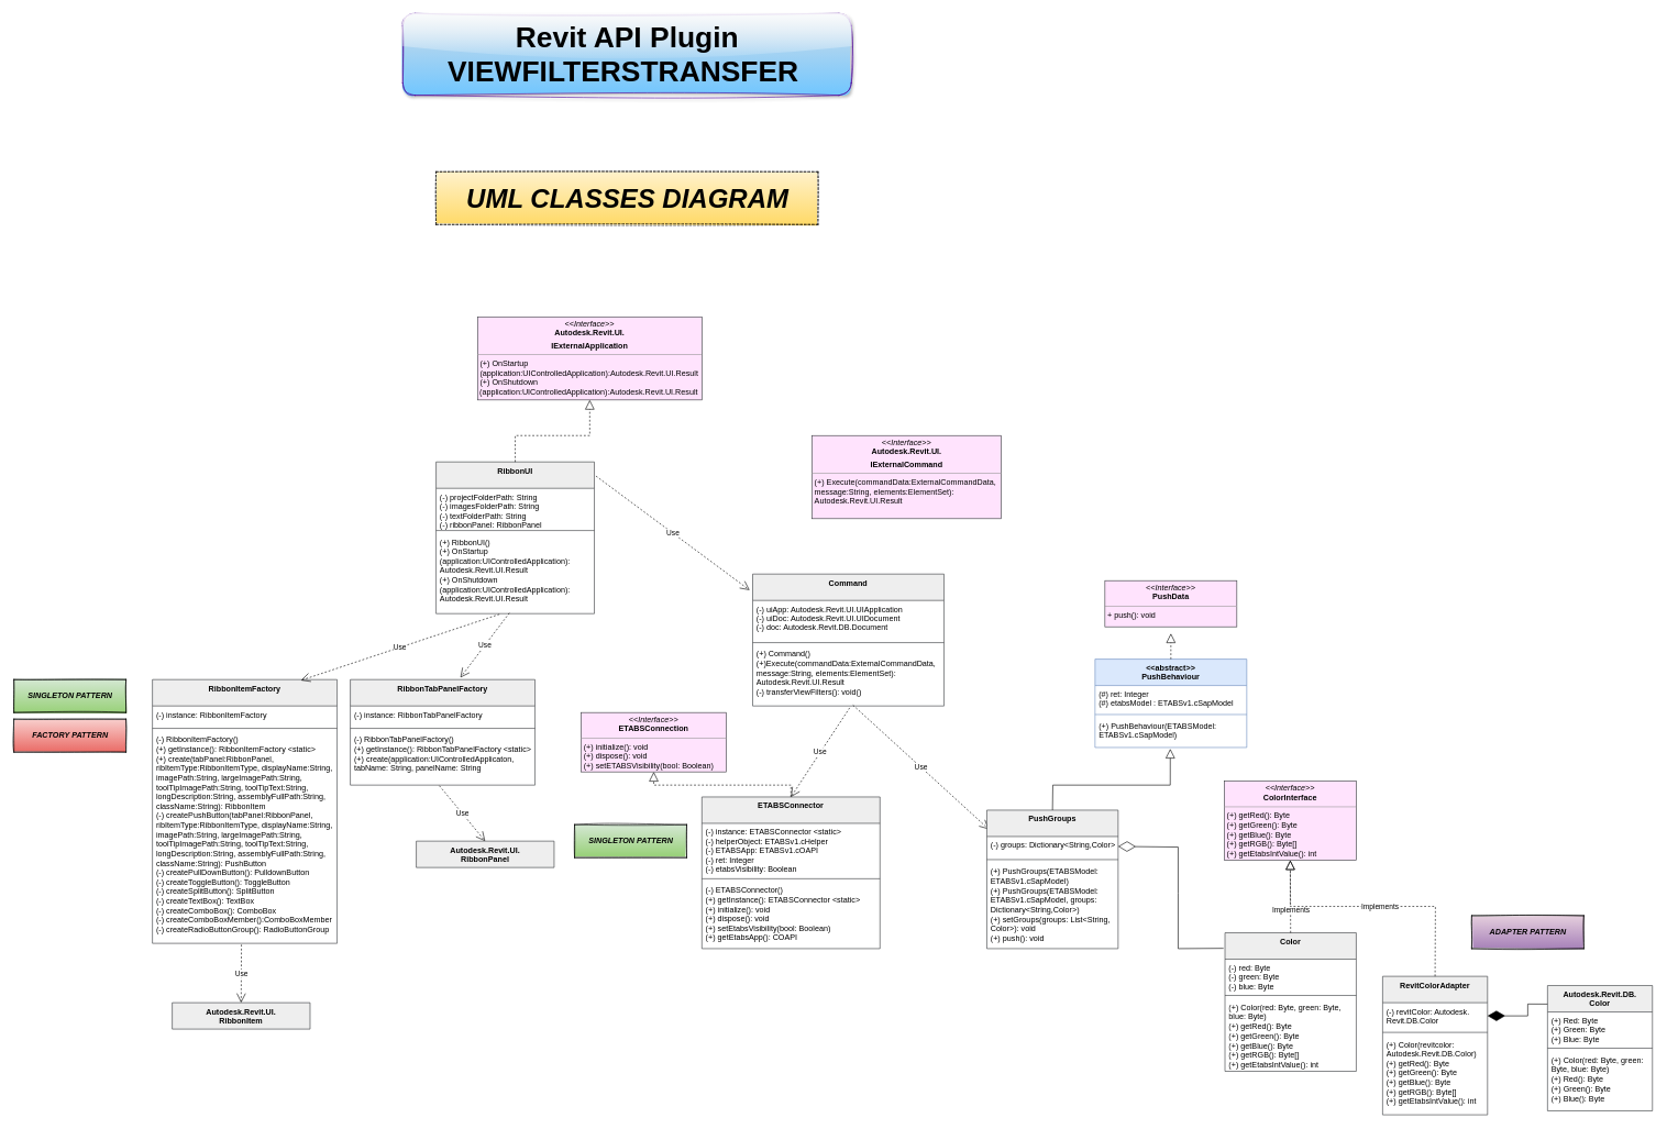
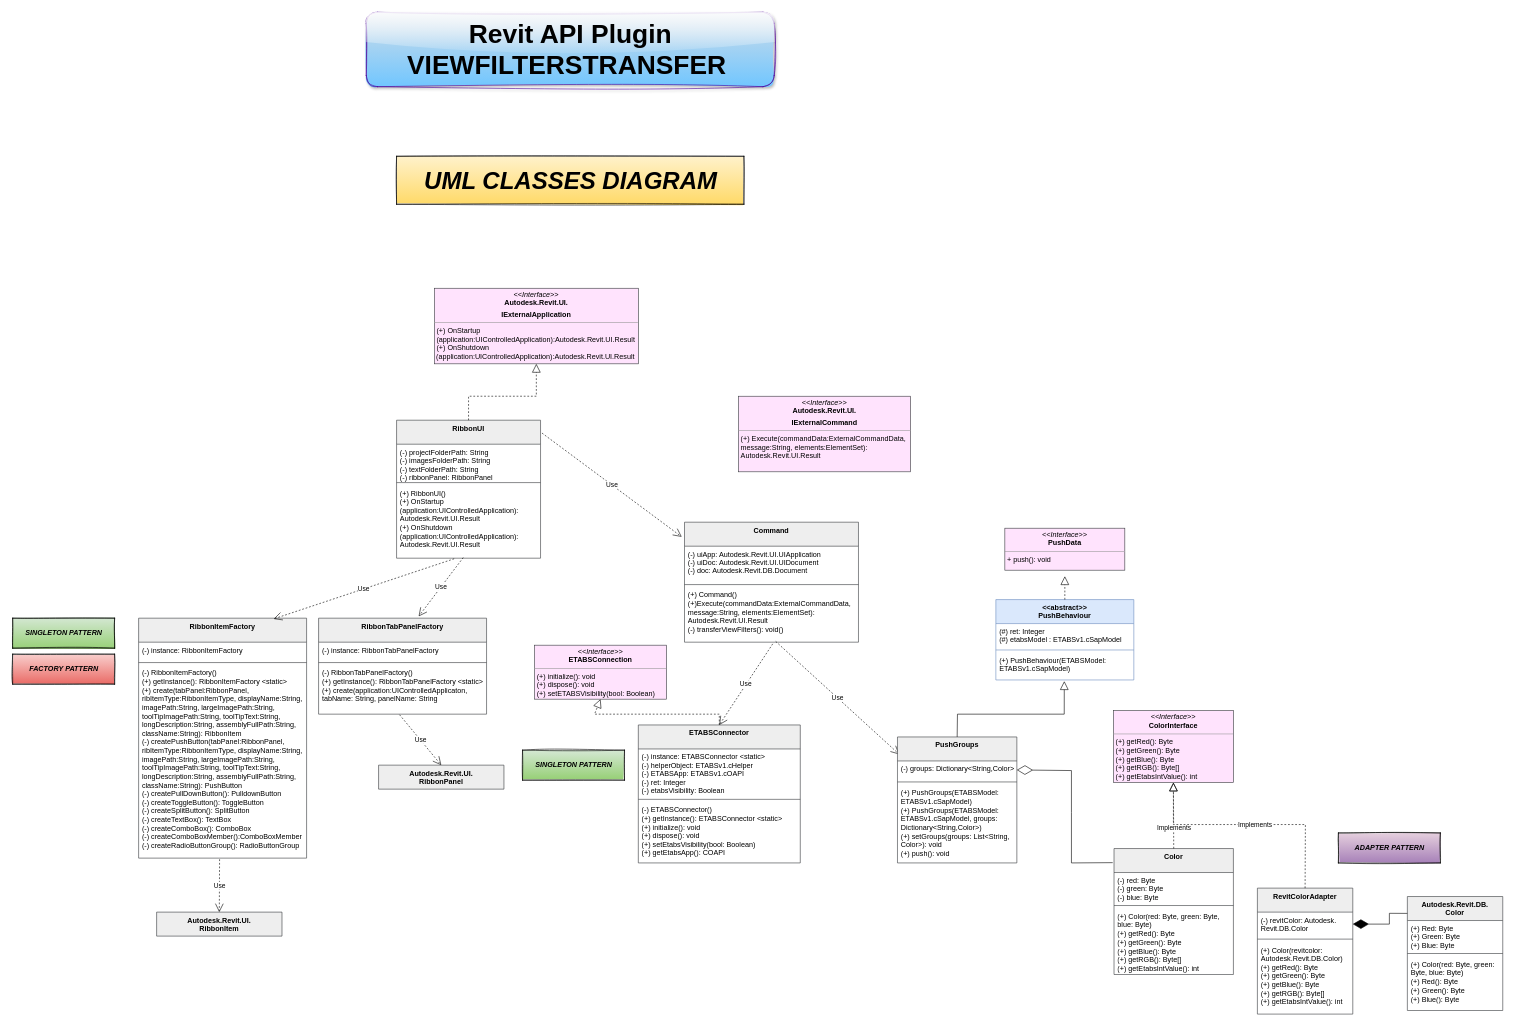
- <mxCell id="32" value="&lt;span style=&quot;font-size: 40px;&quot;&gt;&lt;b&gt;&lt;i&gt;UML CLASSES DIAGRAM&lt;/i&gt;&lt;/b&gt;&lt;/span&gt;" style="html=1;labelBackgroundColor=none;fillColor=#fff2cc;strokeColor=#000000;glass=0;sketch=1;gradientColor=#ffd966;dashed=1;" parent="1" vertex="1"><mxGeometry x="660" y="260" width="579" height="80" as="geometry" /></mxCell>
+ <mxCell id="32" value="&lt;span style=&quot;font-size: 40px;&quot;&gt;&lt;b&gt;&lt;i&gt;UML CLASSES DIAGRAM&lt;/i&gt;&lt;/b&gt;&lt;/span&gt;" style="html=1;labelBackgroundColor=none;fillColor=#fff2cc;strokeColor=#000000;glass=0;sketch=1;gradientColor=#ffd966;" parent="1" vertex="1"><mxGeometry x="660" y="260" width="579" height="80" as="geometry" /></mxCell>
- <mxCell id="39" value="&lt;p style=&quot;margin: 0px ; margin-top: 4px ; text-align: center&quot;&gt;&lt;i&gt;&amp;lt;&amp;lt;Interface&amp;gt;&amp;gt;&lt;/i&gt;&lt;br&gt;&lt;b&gt;ETABSConnection&lt;/b&gt;&lt;/p&gt;&lt;hr size=&quot;1&quot;&gt;&lt;p style=&quot;margin: 0px ; margin-left: 4px&quot;&gt;(+) initialize(): void&lt;/p&gt;&lt;p style=&quot;margin: 0px ; margin-left: 4px&quot;&gt;(+) dispose(): void&lt;/p&gt;&lt;p style=&quot;margin: 0px ; margin-left: 4px&quot;&gt;(+) setETABSVisibility(bool: Boolean)&lt;/p&gt;" style="verticalAlign=top;align=left;overflow=fill;fontSize=12;fontFamily=Helvetica;html=1;fillColor=#FFE3FD;strokeColor=#36393d;" vertex="1" parent="1"><mxGeometry x="880" y="1080" width="220" height="90" as="geometry" /></mxCell>
+ <mxCell id="39" value="&lt;p style=&quot;margin: 0px ; margin-top: 4px ; text-align: center&quot;&gt;&lt;i&gt;&amp;lt;&amp;lt;Interface&amp;gt;&amp;gt;&lt;/i&gt;&lt;br&gt;&lt;b&gt;ETABSConnection&lt;/b&gt;&lt;/p&gt;&lt;hr size=&quot;1&quot;&gt;&lt;p style=&quot;margin: 0px ; margin-left: 4px&quot;&gt;(+) initialize(): void&lt;/p&gt;&lt;p style=&quot;margin: 0px ; margin-left: 4px&quot;&gt;(+) dispose(): void&lt;/p&gt;&lt;p style=&quot;margin: 0px ; margin-left: 4px&quot;&gt;(+) setETABSVisibility(bool: Boolean)&lt;/p&gt;" style="verticalAlign=top;align=left;overflow=fill;fontSize=12;fontFamily=Helvetica;html=1;fillColor=#FFE3FD;strokeColor=#36393d;" vertex="1" parent="1"><mxGeometry x="890" y="1075" width="220" height="90" as="geometry" /></mxCell>
